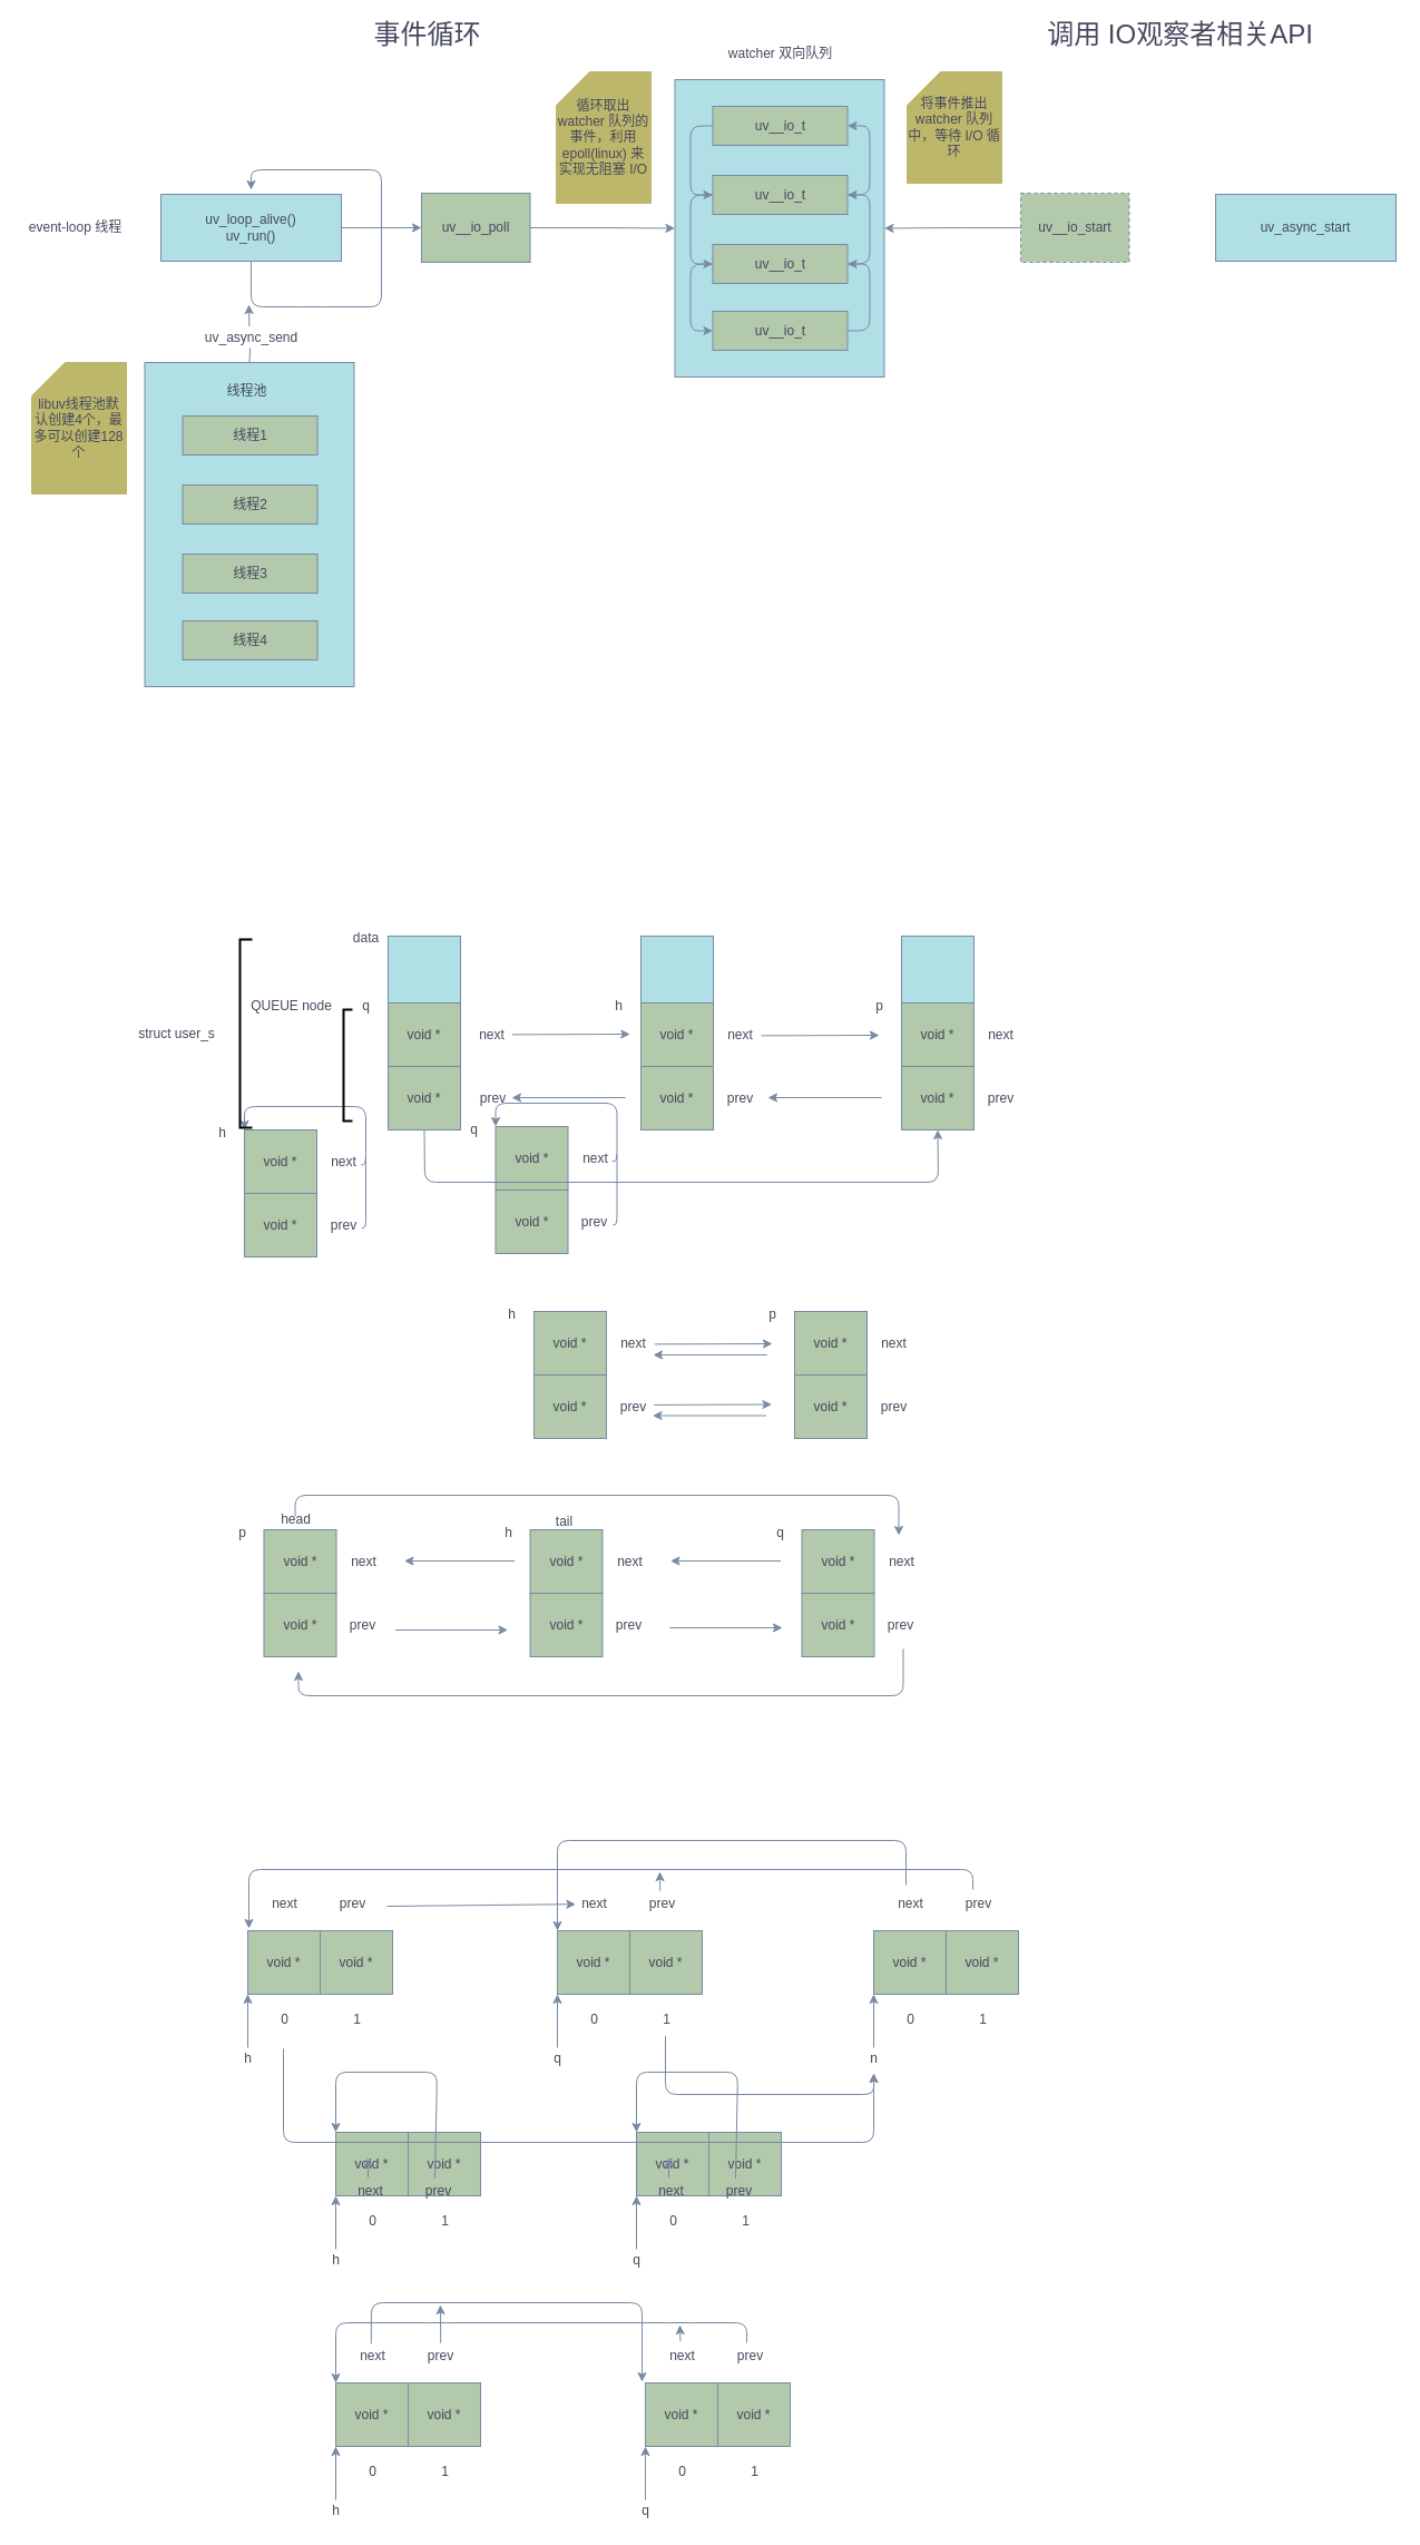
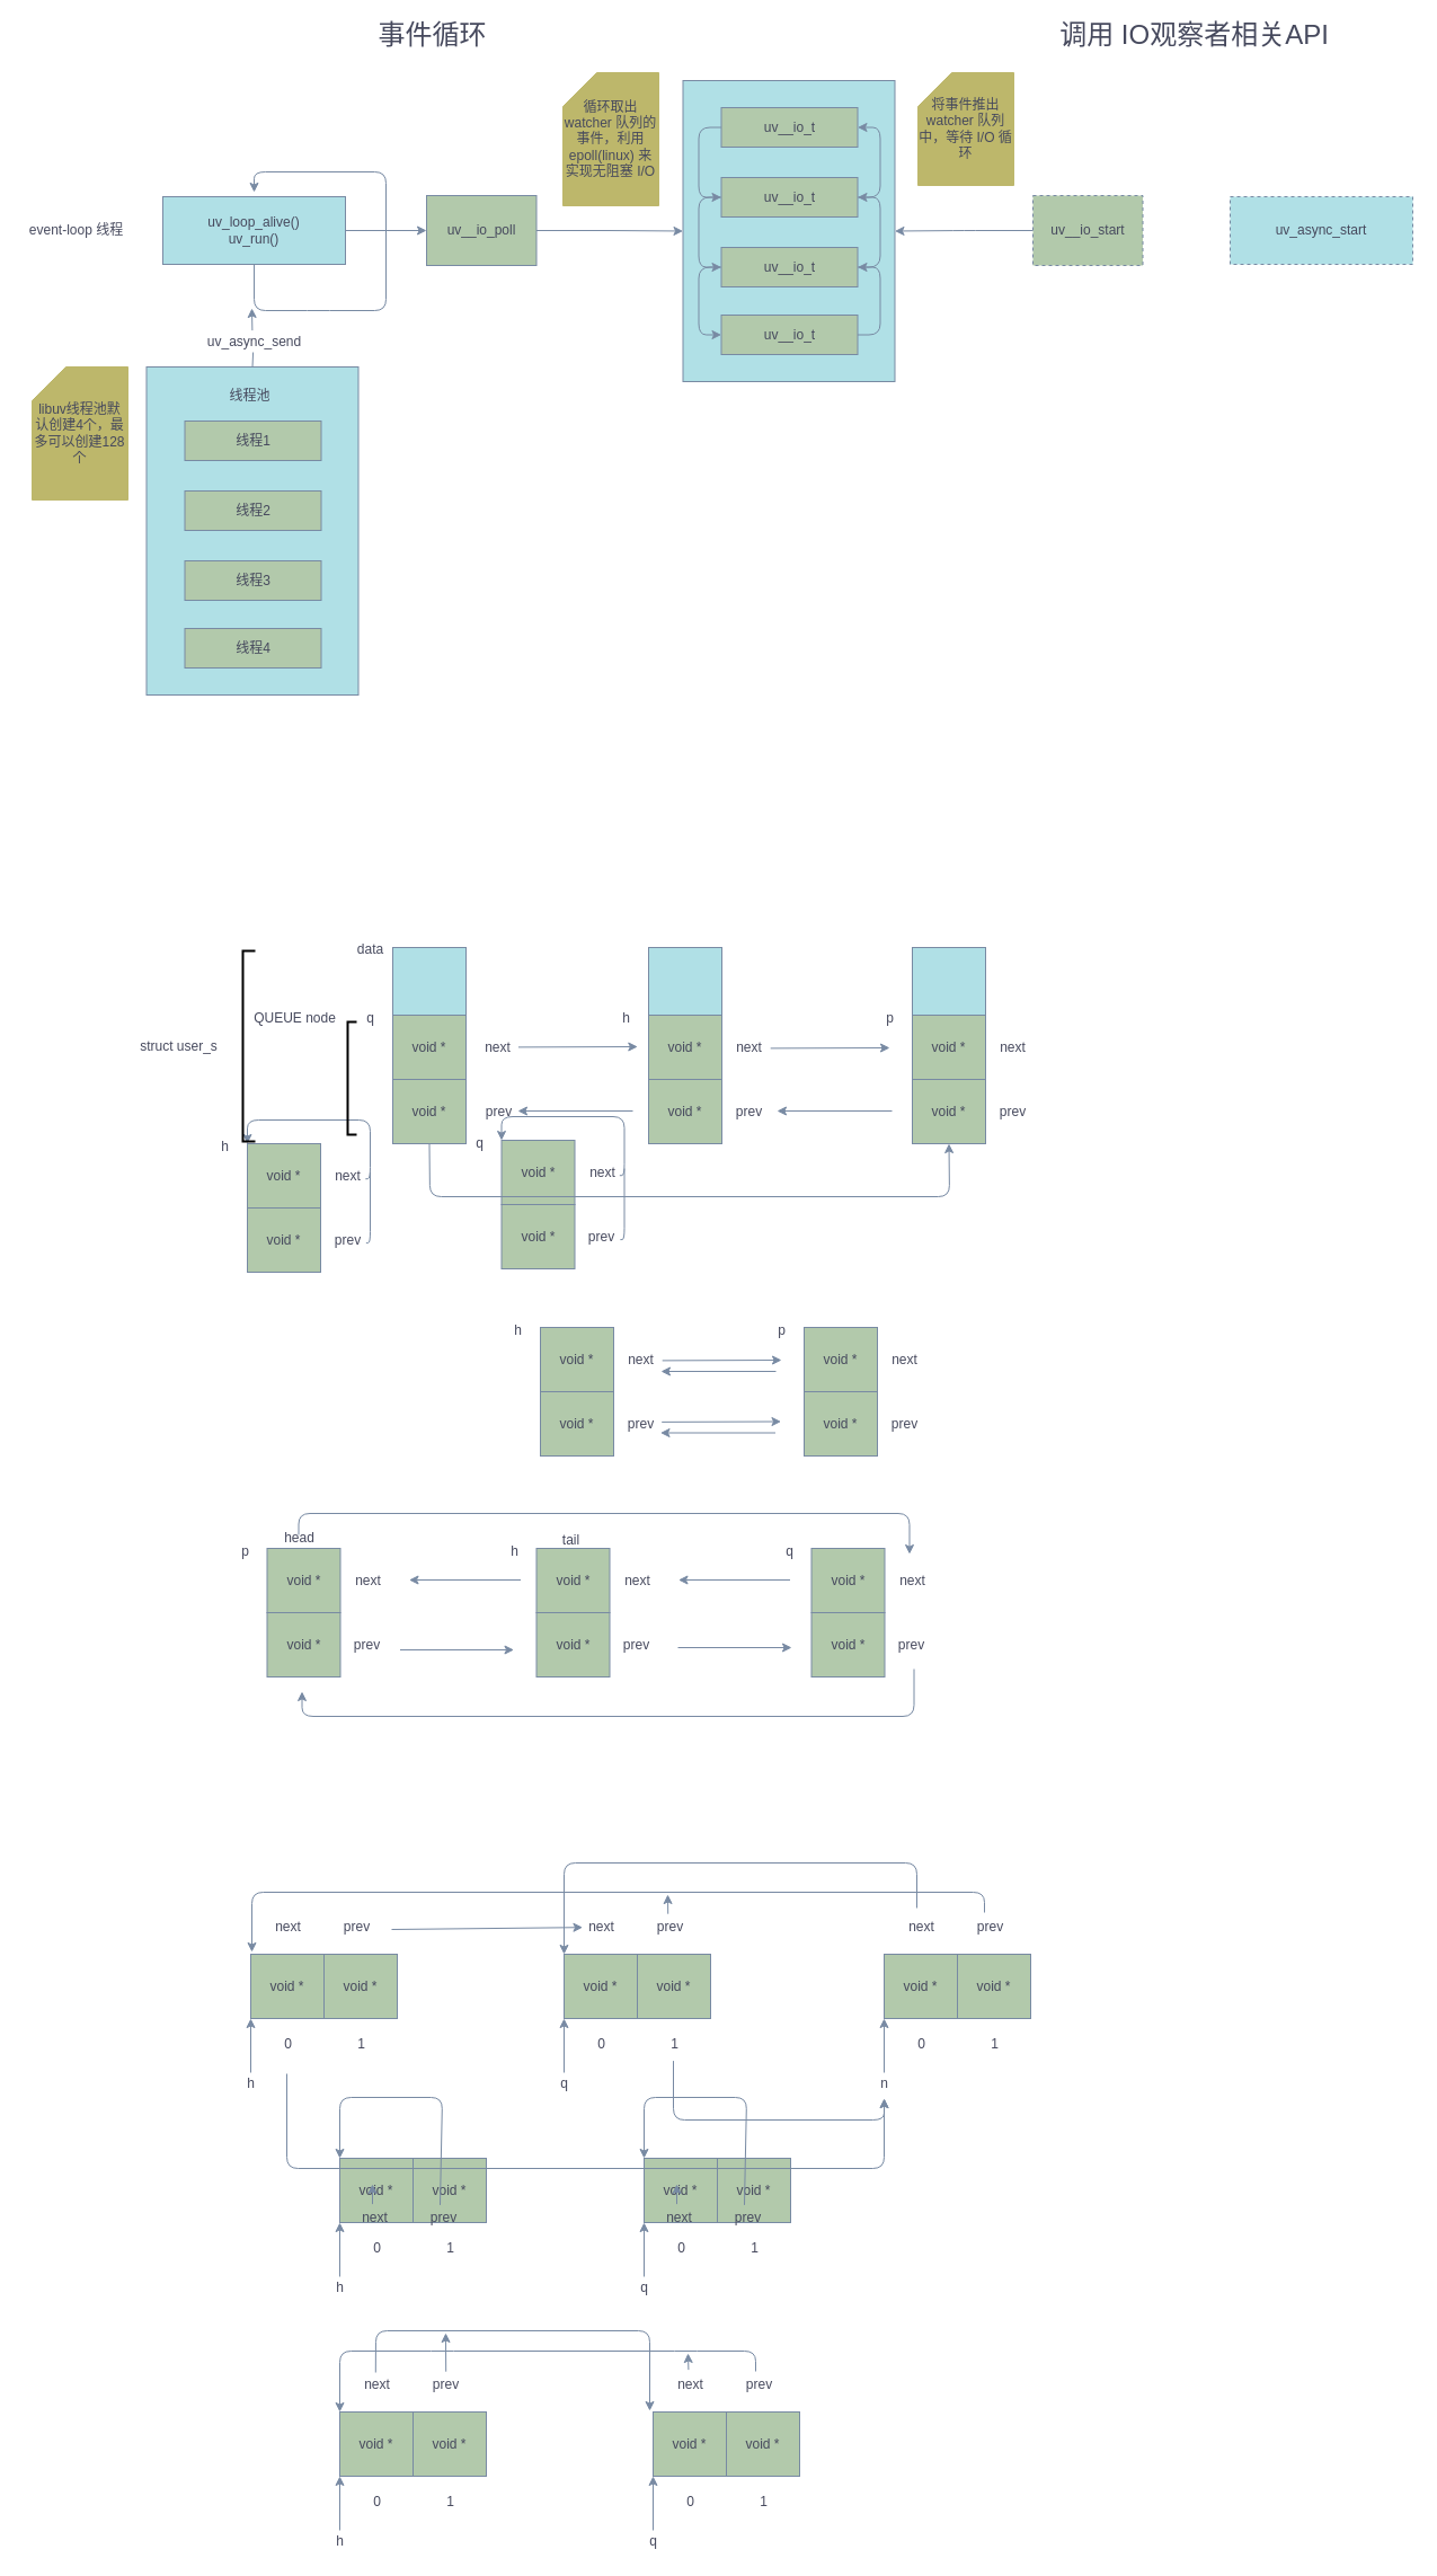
- <mxCell id="166" value="watcher 双向队列" style="text;html=1;align=center;verticalAlign=middle;resizable=0;points=[];autosize=1;fontColor=#46495D;" vertex="1" parent="1"><mxGeometry x="648" y="39" width="104" height="18" as="geometry" /></mxCell>
- <mxCell id="173" value="uv_async_start" style="whiteSpace=wrap;html=1;rounded=0;sketch=0;strokeColor=#788AA3;fillColor=#B0E0E6;fontColor=#46495D;" vertex="1" parent="1"><mxGeometry x="1091" y="174" width="162" height="60" as="geometry" /></mxCell>
+ <mxCell id="173" value="uv_async_start" style="whiteSpace=wrap;html=1;rounded=0;sketch=0;strokeColor=#788AA3;fillColor=#B0E0E6;fontColor=#46495D;dashed=1;" vertex="1" parent="1"><mxGeometry x="1091" y="174" width="162" height="60" as="geometry" /></mxCell>
